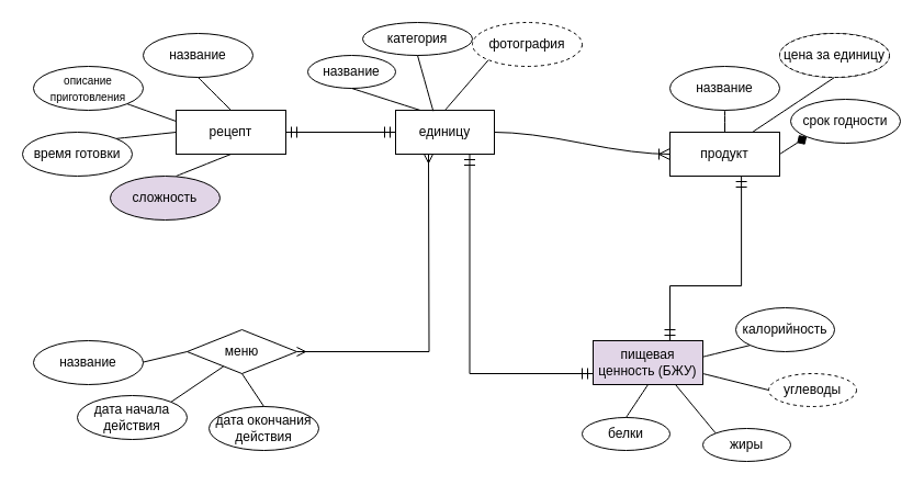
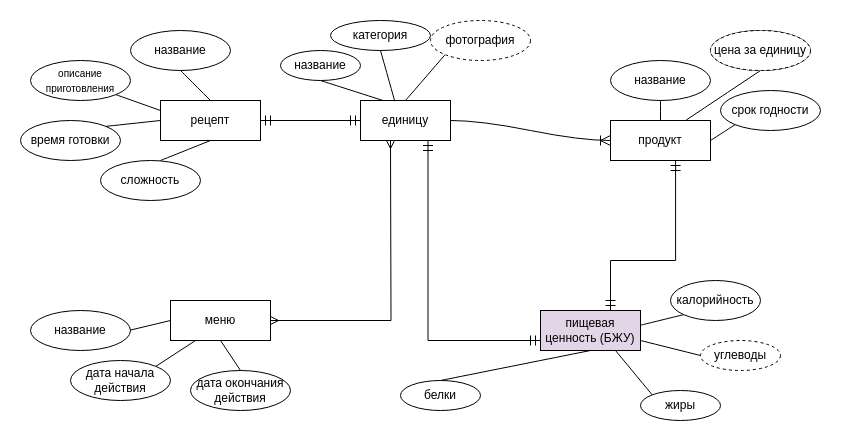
- <mxCell id="23" value="" style="endArrow=diamond;html=1;rounded=0;fontSize=12;startSize=8;endSize=8;curved=1;exitX=1;exitY=0.5;exitDx=0;exitDy=0;entryX=0;entryY=1;entryDx=0;entryDy=0;" parent="1" source="14" target="17" edge="1"><mxGeometry relative="1" as="geometry"><mxPoint x="620" y="100" as="sourcePoint" /><mxPoint x="780" y="100" as="targetPoint" /></mxGeometry></mxCell>
+ <mxCell id="23" value="" style="endArrow=none;html=1;rounded=0;fontSize=12;startSize=8;endSize=8;curved=1;exitX=1;exitY=0.5;exitDx=0;exitDy=0;entryX=0;entryY=1;entryDx=0;entryDy=0;" parent="1" source="14" target="17" edge="1"><mxGeometry relative="1" as="geometry"><mxPoint x="620" y="100" as="sourcePoint" /><mxPoint x="780" y="100" as="targetPoint" /></mxGeometry></mxCell>
- <mxCell id="6" value="сложность" style="ellipse;whiteSpace=wrap;html=1;align=center;fillColor=#e1d5e7;" parent="1" vertex="1"><mxGeometry x="100" y="160" width="100" height="40" as="geometry" /></mxCell>
+ <mxCell id="6" value="сложность" style="ellipse;whiteSpace=wrap;html=1;align=center;" parent="1" vertex="1"><mxGeometry x="100" y="160" width="100" height="40" as="geometry" /></mxCell>
- <mxCell id="40" value="меню" style="rhombus;whiteSpace=wrap;html=1;align=center;" parent="1" vertex="1"><mxGeometry x="170" y="300" width="100" height="40" as="geometry" /></mxCell>
+ <mxCell id="40" value="меню" style="whiteSpace=wrap;html=1;align=center;" parent="1" vertex="1"><mxGeometry x="170" y="300" width="100" height="40" as="geometry" /></mxCell>
- <mxCell id="26" value="белки" style="ellipse;whiteSpace=wrap;html=1;align=center;" parent="1" vertex="1"><mxGeometry x="530" y="380" width="80" height="30" as="geometry" /></mxCell>
+ <mxCell id="26" value="белки" style="ellipse;whiteSpace=wrap;html=1;align=center;" parent="1" vertex="1"><mxGeometry x="400" y="380" width="80" height="30" as="geometry" /></mxCell>
